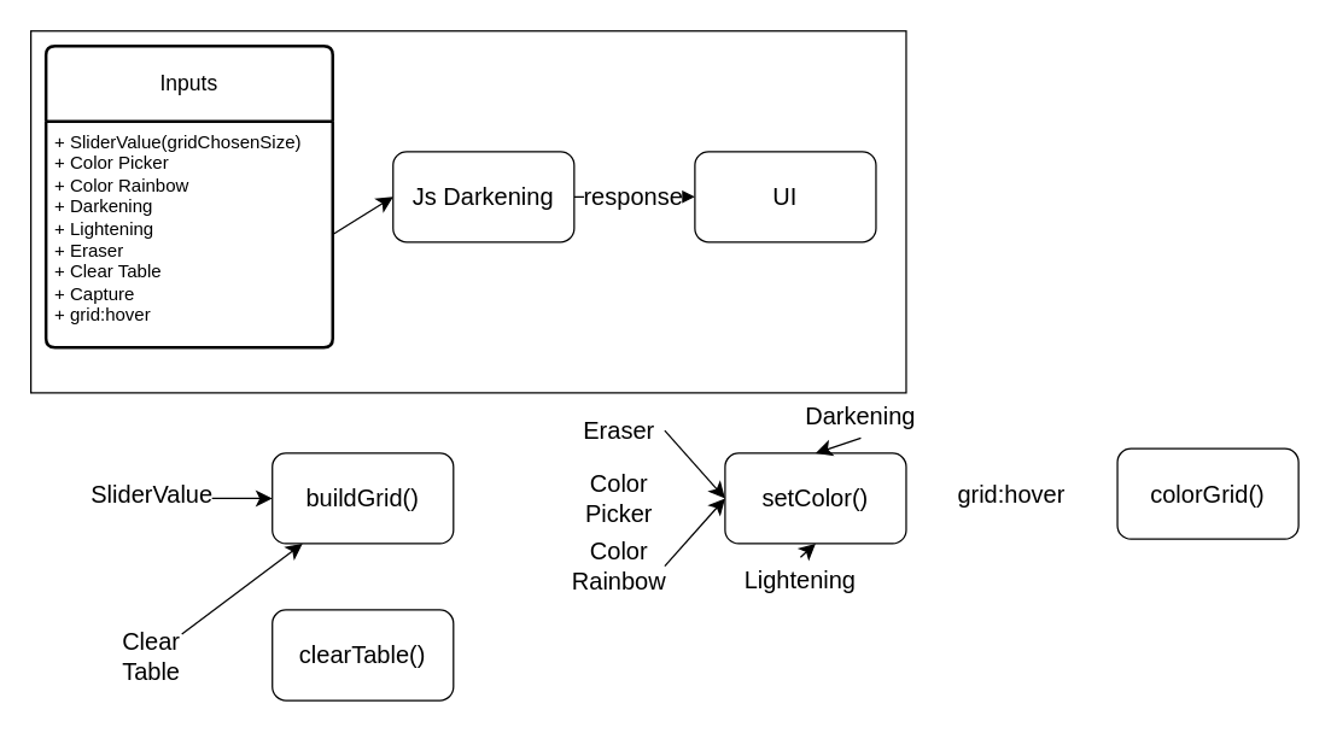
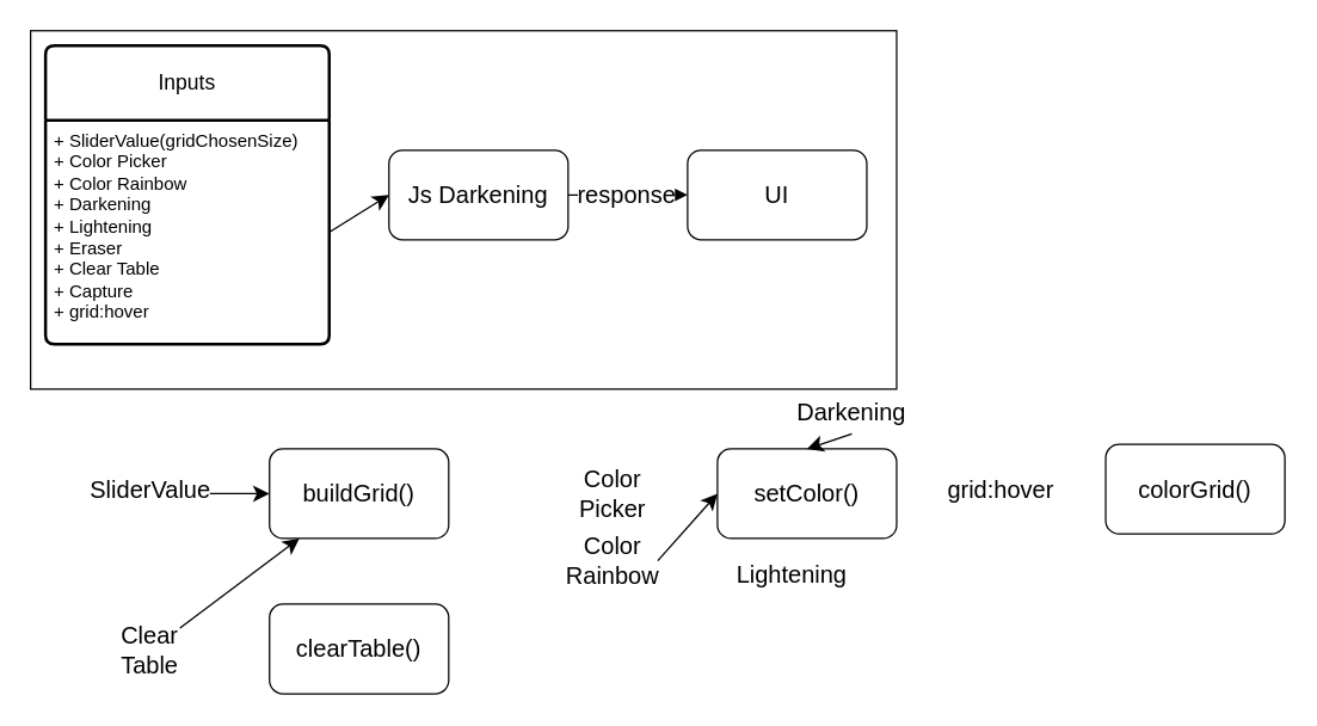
- <mxCell id="19" value="Eraser" style="text;html=1;strokeColor=none;fillColor=none;align=center;verticalAlign=middle;whiteSpace=wrap;rounded=0;fontSize=16;" vertex="1" parent="1"><mxGeometry x="380" y="270" width="60" height="30" as="geometry" /></mxCell>
- <mxCell id="18" style="edgeStyle=none;curved=1;rounded=0;orthogonalLoop=1;jettySize=auto;html=1;exitX=1;exitY=0.5;exitDx=0;exitDy=0;entryX=0;entryY=0.5;entryDx=0;entryDy=0;fontSize=12;startSize=8;endSize=8;" edge="1" parent="1" source="19" target="13"><mxGeometry relative="1" as="geometry" /></mxCell>
- <mxCell id="24" style="edgeStyle=none;curved=1;rounded=0;orthogonalLoop=1;jettySize=auto;html=1;exitX=0.5;exitY=0;exitDx=0;exitDy=0;entryX=0.5;entryY=1;entryDx=0;entryDy=0;fontSize=12;startSize=8;endSize=8;" edge="1" parent="1" source="25" target="13"><mxGeometry relative="1" as="geometry" /></mxCell>
